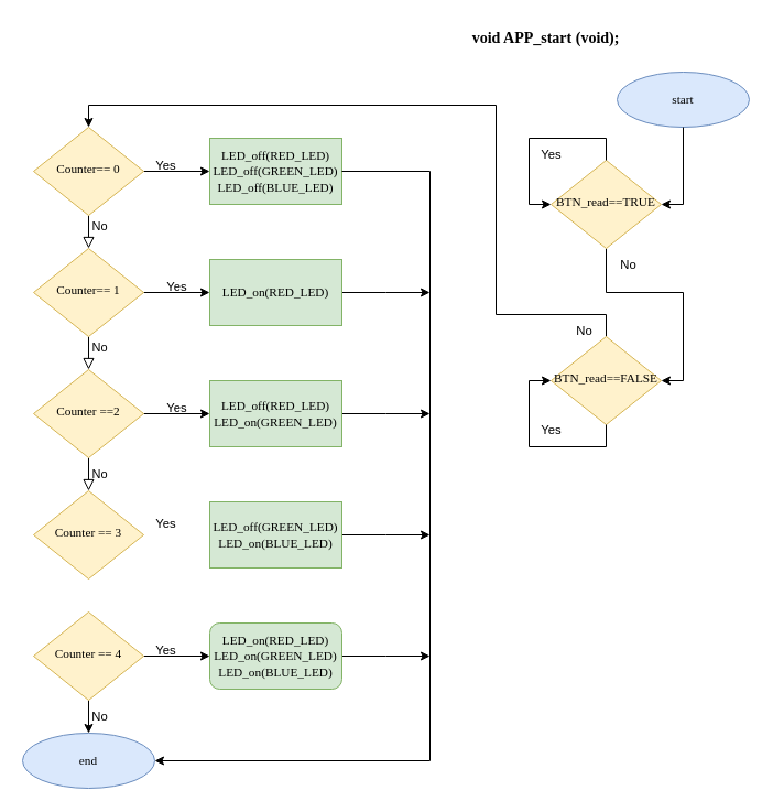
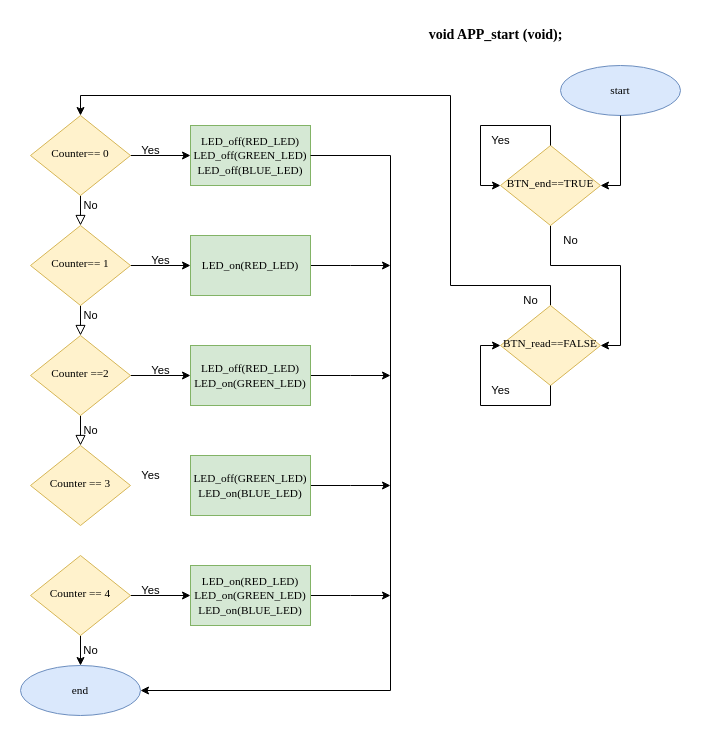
- <mxCell id="30" value="&lt;font style=&quot;font-size: 11.29px;&quot; face=&quot;calibri&quot;&gt;BTN_read==TRUE&lt;/font&gt;" style="rhombus;whiteSpace=wrap;html=1;shadow=0;fontFamily=Helvetica;fontSize=12;align=center;strokeWidth=1;spacing=6;spacingTop=-4;fillColor=#fff2cc;strokeColor=#d6b656;" vertex="1" parent="1"><mxGeometry x="500" y="145" width="100" height="80" as="geometry" /></mxCell>
+ <mxCell id="30" value="&lt;font style=&quot;font-size: 11.29px;&quot; face=&quot;calibri&quot;&gt;BTN_end==TRUE&lt;/font&gt;" style="rhombus;whiteSpace=wrap;html=1;shadow=0;fontFamily=Helvetica;fontSize=12;align=center;strokeWidth=1;spacing=6;spacingTop=-4;fillColor=#fff2cc;strokeColor=#d6b656;" vertex="1" parent="1"><mxGeometry x="500" y="145" width="100" height="80" as="geometry" /></mxCell>
- <mxCell id="24" value="&lt;div style=&quot;&quot;&gt;&lt;font style=&quot;font-size: 11.29px;&quot; face=&quot;calibri&quot;&gt;LED_on(RED_LED)&lt;/font&gt;&lt;br&gt;&lt;/div&gt;&lt;div style=&quot;&quot;&gt;&lt;font style=&quot;font-size: 11.29px;&quot; face=&quot;calibri&quot;&gt;LED_on(GREEN_LED)&lt;/font&gt;&lt;/div&gt;&lt;div style=&quot;&quot;&gt;&lt;font style=&quot;font-size: 11.29px;&quot; face=&quot;calibri&quot;&gt;LED_on(BLUE_LED)&lt;/font&gt;&lt;/div&gt;" style="whiteSpace=wrap;html=1;fillColor=#d5e8d4;strokeColor=#82b366;rounded=1;" vertex="1" parent="1"><mxGeometry x="190" y="565" width="120" height="60" as="geometry" /></mxCell>
+ <mxCell id="24" value="&lt;div style=&quot;&quot;&gt;&lt;font style=&quot;font-size: 11.29px;&quot; face=&quot;calibri&quot;&gt;LED_on(RED_LED)&lt;/font&gt;&lt;br&gt;&lt;/div&gt;&lt;div style=&quot;&quot;&gt;&lt;font style=&quot;font-size: 11.29px;&quot; face=&quot;calibri&quot;&gt;LED_on(GREEN_LED)&lt;/font&gt;&lt;/div&gt;&lt;div style=&quot;&quot;&gt;&lt;font style=&quot;font-size: 11.29px;&quot; face=&quot;calibri&quot;&gt;LED_on(BLUE_LED)&lt;/font&gt;&lt;/div&gt;" style="rounded=0;whiteSpace=wrap;html=1;fillColor=#d5e8d4;strokeColor=#82b366;" vertex="1" parent="1"><mxGeometry x="190" y="565" width="120" height="60" as="geometry" /></mxCell>
